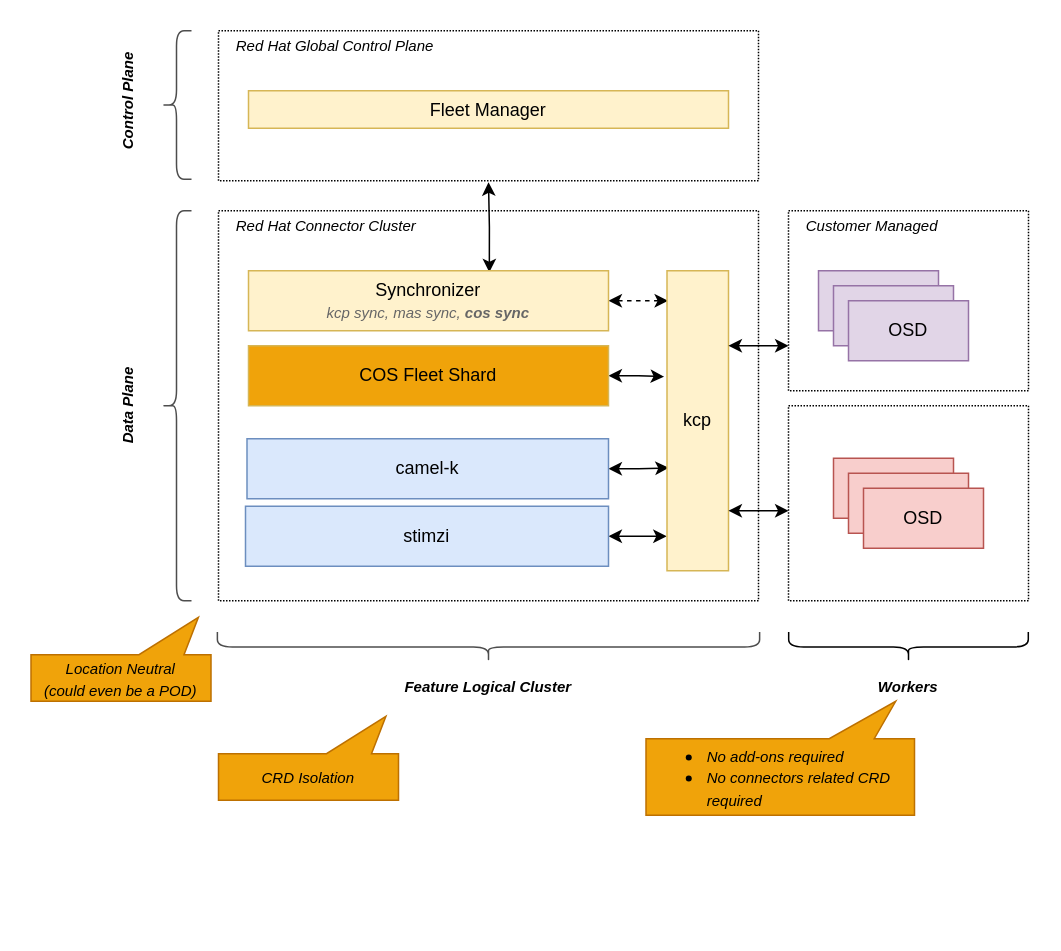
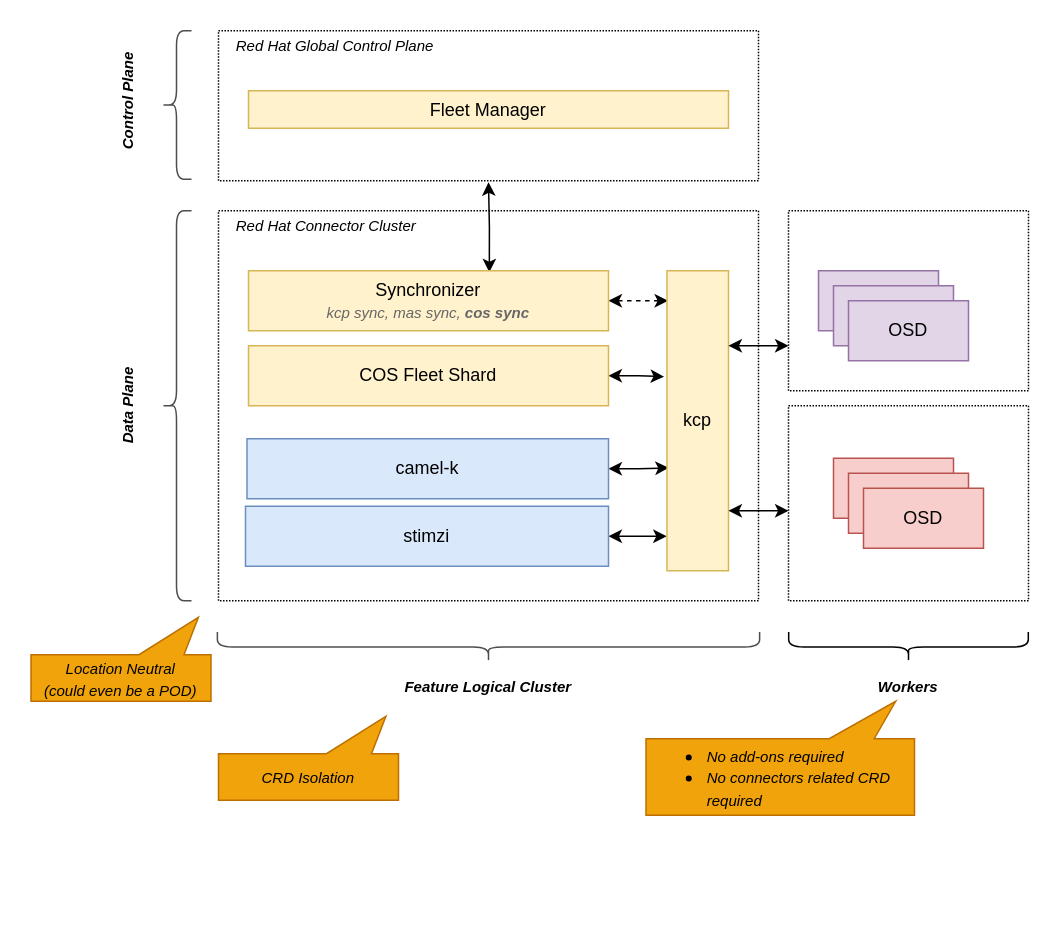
- <mxCell id="27" value="&lt;font style=&quot;font-size: 10px&quot;&gt;&lt;i&gt;Customer Managed&amp;nbsp;&lt;/i&gt;&lt;/font&gt;" style="text;html=1;strokeColor=none;fillColor=none;align=left;verticalAlign=middle;whiteSpace=wrap;rounded=0;dashed=1;dashPattern=1 1;" parent="1" vertex="1"><mxGeometry x="535" y="140" width="100" height="20" as="geometry" /></mxCell>
- <mxCell id="9" value="COS Fleet Shard" style="rounded=0;whiteSpace=wrap;html=1;fillColor=#f0a30a;strokeColor=#d6b656;" parent="1" vertex="1"><mxGeometry x="165" y="230" width="240" height="40" as="geometry" /></mxCell>
+ <mxCell id="9" value="COS Fleet Shard" style="rounded=0;whiteSpace=wrap;html=1;fillColor=#fff2cc;strokeColor=#d6b656;" parent="1" vertex="1"><mxGeometry x="165" y="230" width="240" height="40" as="geometry" /></mxCell>
